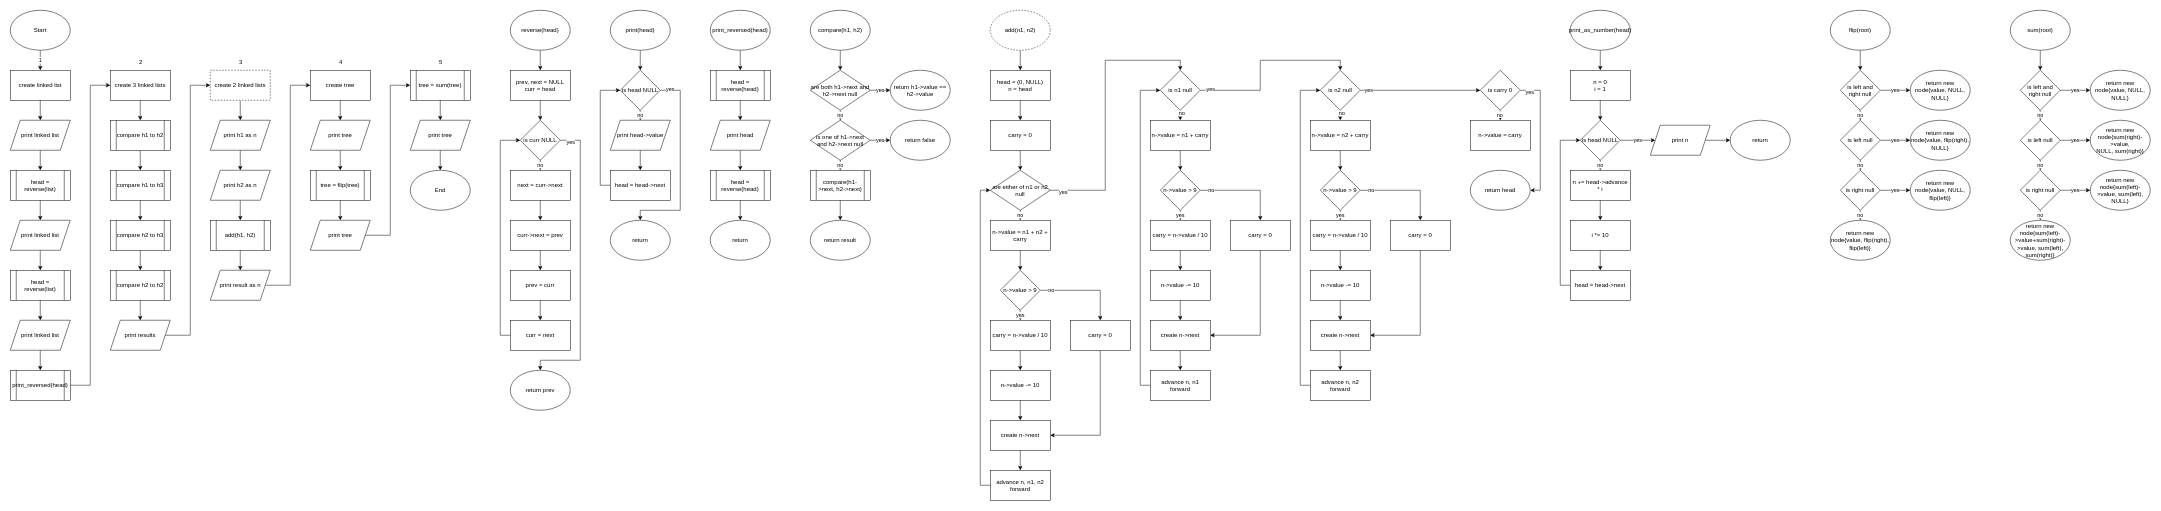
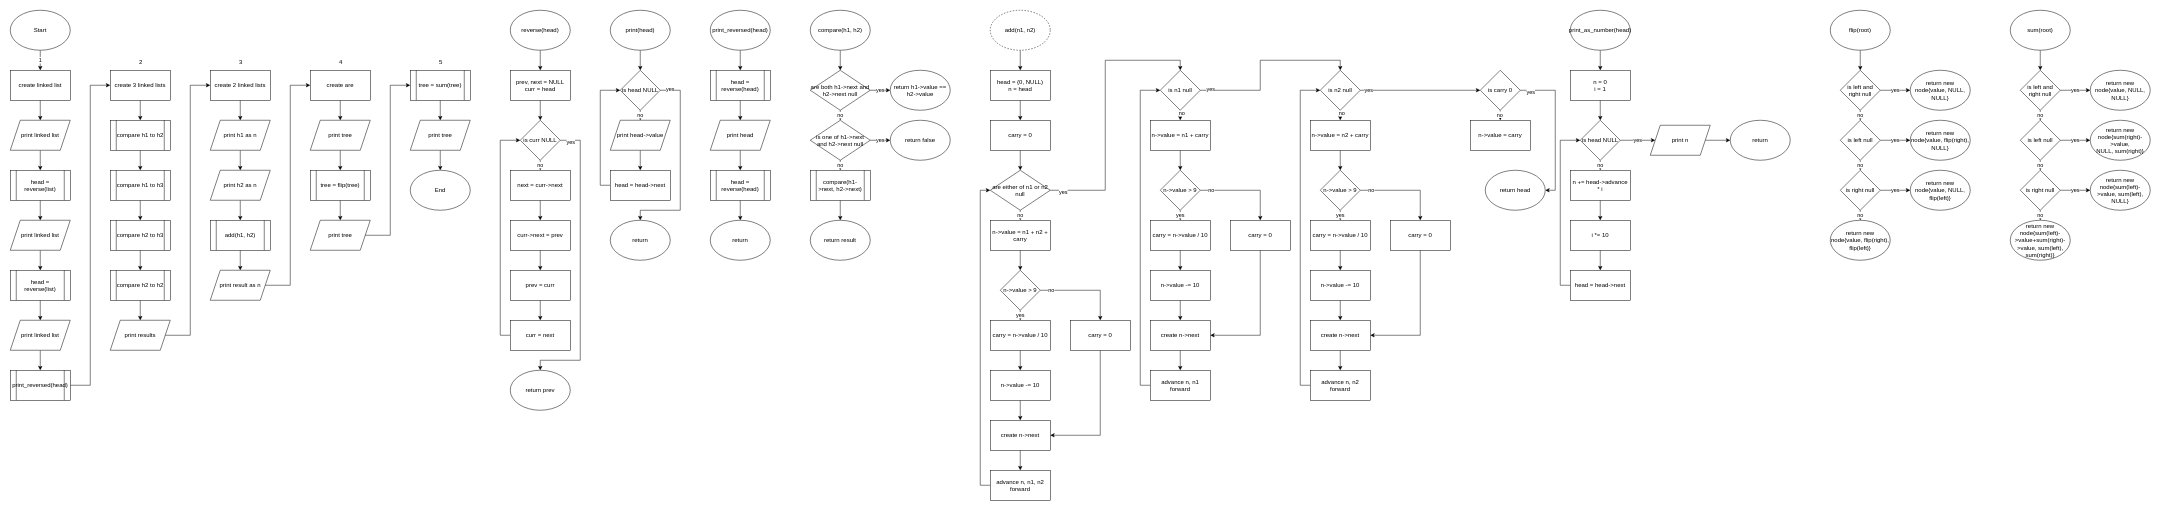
- <mxCell id="31" value="create 2 linked lists" style="rounded=0;whiteSpace=wrap;html=1;dashed=1;" vertex="1" parent="1"><mxGeometry x="420" y="140" width="120" height="60" as="geometry" /></mxCell>
+ <mxCell id="31" value="create 2 linked lists" style="rounded=0;whiteSpace=wrap;html=1;" vertex="1" parent="1"><mxGeometry x="420" y="140" width="120" height="60" as="geometry" /></mxCell>
- <mxCell id="41" value="create tree" style="rounded=0;whiteSpace=wrap;html=1;" vertex="1" parent="1"><mxGeometry x="620" y="140" width="120" height="60" as="geometry" /></mxCell>
+ <mxCell id="41" value="create are" style="rounded=0;whiteSpace=wrap;html=1;" vertex="1" parent="1"><mxGeometry x="620" y="140" width="120" height="60" as="geometry" /></mxCell>
- <mxCell id="181" value="return head" style="ellipse;whiteSpace=wrap;html=1;" vertex="1" parent="1"><mxGeometry x="2940" y="340" width="120" height="80" as="geometry" /></mxCell>
+ <mxCell id="181" value="return head" style="ellipse;whiteSpace=wrap;html=1;" vertex="1" parent="1"><mxGeometry x="2970" y="340" width="120" height="80" as="geometry" /></mxCell>
